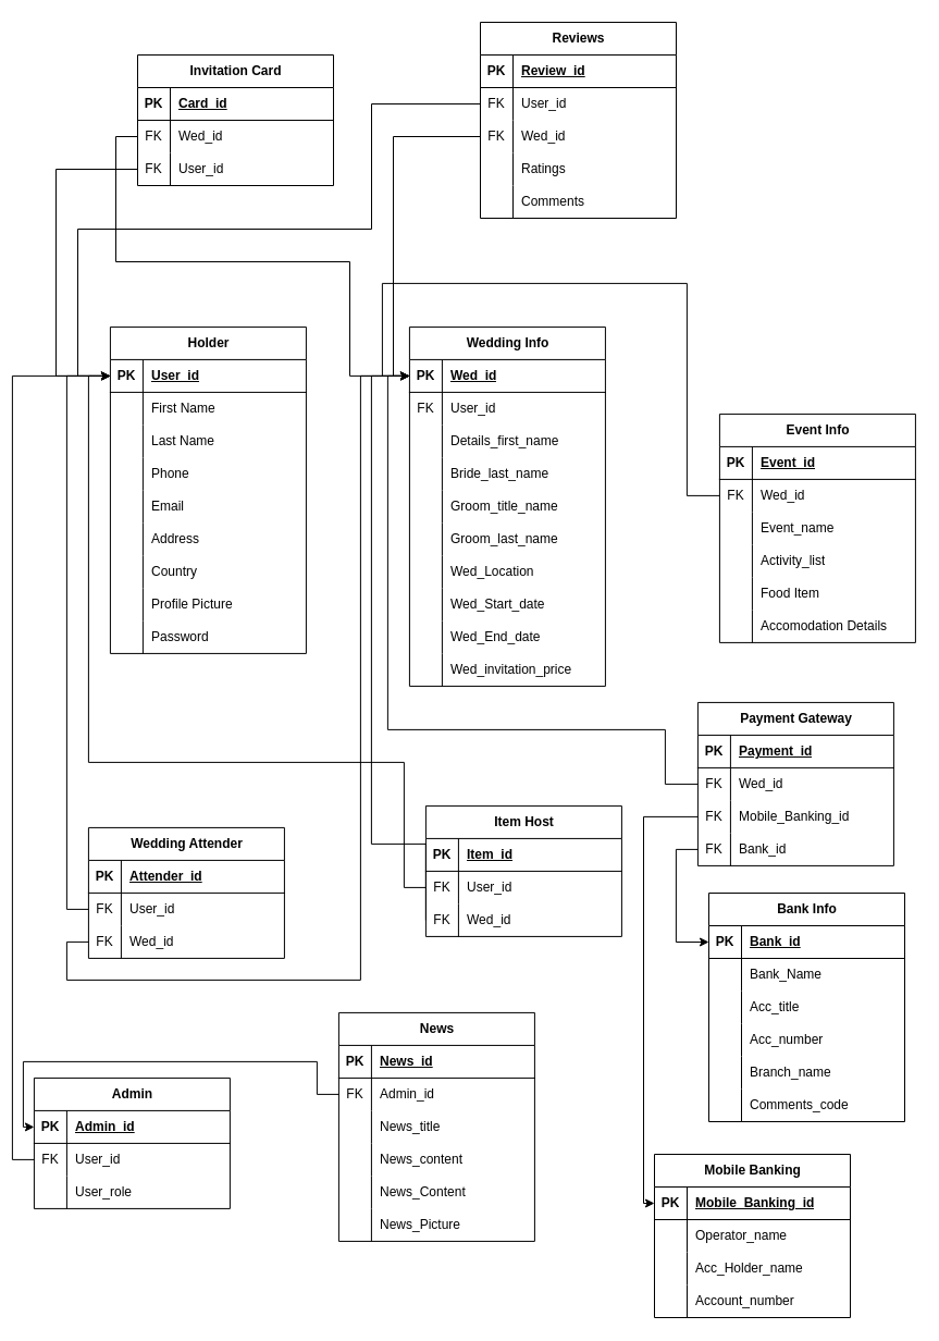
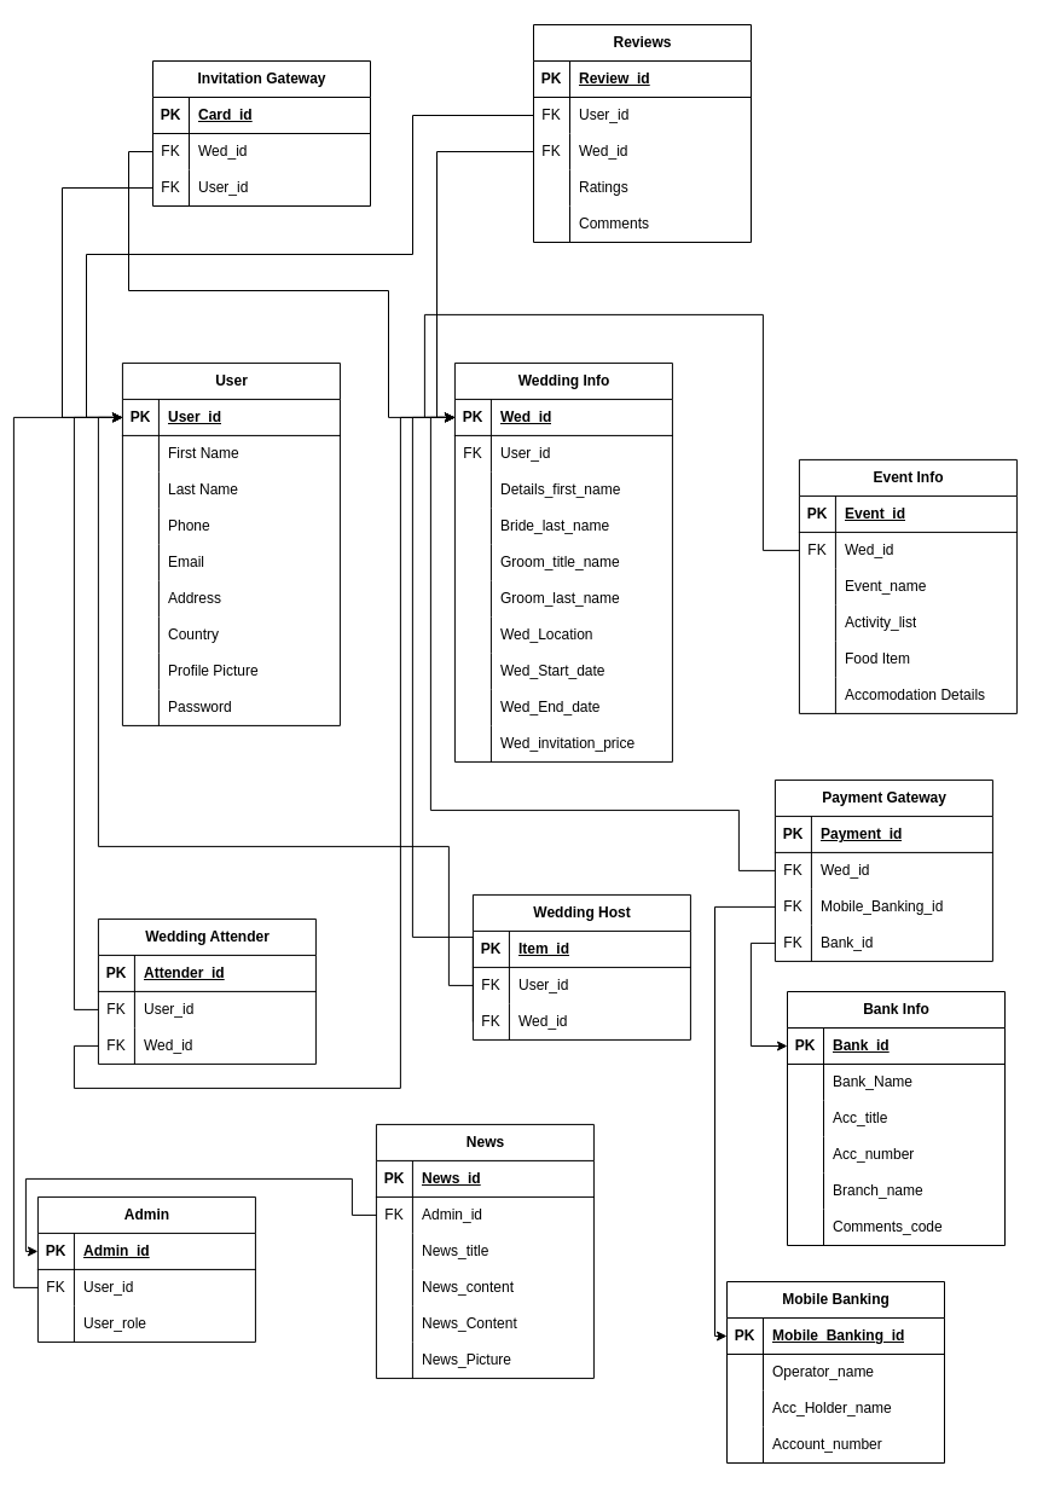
- <mxCell id="159" value="Invitation Card" style="shape=table;startSize=30;container=1;collapsible=1;childLayout=tableLayout;fixedRows=1;rowLines=0;fontStyle=1;align=center;resizeLast=1;html=1;" vertex="1" parent="1"><mxGeometry x="126" y="50" width="180" height="120" as="geometry" /></mxCell>
+ <mxCell id="159" value="Invitation Gateway" style="shape=table;startSize=30;container=1;collapsible=1;childLayout=tableLayout;fixedRows=1;rowLines=0;fontStyle=1;align=center;resizeLast=1;html=1;" vertex="1" parent="1"><mxGeometry x="126" y="50" width="180" height="120" as="geometry" /></mxCell>
- <mxCell id="2" value="Holder" style="shape=table;startSize=30;container=1;collapsible=1;childLayout=tableLayout;fixedRows=1;rowLines=0;fontStyle=1;align=center;resizeLast=1;html=1;" vertex="1" parent="1"><mxGeometry x="100.91" y="299.91" width="180" height="300" as="geometry" /></mxCell>
+ <mxCell id="2" value="User" style="shape=table;startSize=30;container=1;collapsible=1;childLayout=tableLayout;fixedRows=1;rowLines=0;fontStyle=1;align=center;resizeLast=1;html=1;" vertex="1" parent="1"><mxGeometry x="100.91" y="299.91" width="180" height="300" as="geometry" /></mxCell>
- <mxCell id="120" value="Item Host" style="shape=table;startSize=30;container=1;collapsible=1;childLayout=tableLayout;fixedRows=1;rowLines=0;fontStyle=1;align=center;resizeLast=1;html=1;" vertex="1" parent="1"><mxGeometry x="390.91" y="739.91" width="180" height="120" as="geometry" /></mxCell>
+ <mxCell id="120" value="Wedding Host" style="shape=table;startSize=30;container=1;collapsible=1;childLayout=tableLayout;fixedRows=1;rowLines=0;fontStyle=1;align=center;resizeLast=1;html=1;" vertex="1" parent="1"><mxGeometry x="390.91" y="739.91" width="180" height="120" as="geometry" /></mxCell>
